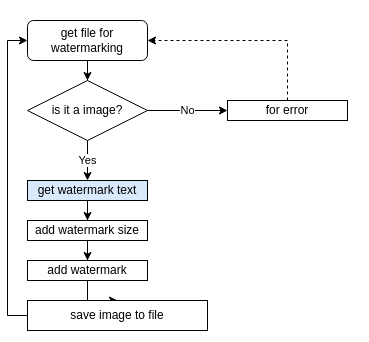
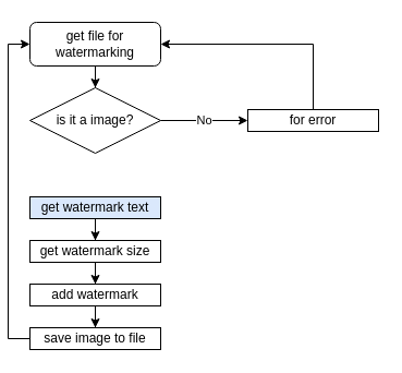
- <mxCell id="11" style="edgeStyle=orthogonalEdgeStyle;rounded=0;orthogonalLoop=1;jettySize=auto;html=1;entryX=1;entryY=0.5;entryDx=0;entryDy=0;exitX=0.5;exitY=0;exitDx=0;exitDy=0;dashed=1;" edge="1" parent="1" source="12" target="3"><mxGeometry relative="1" as="geometry" /></mxCell>
+ <mxCell id="11" style="edgeStyle=orthogonalEdgeStyle;rounded=0;orthogonalLoop=1;jettySize=auto;html=1;entryX=1;entryY=0.5;entryDx=0;entryDy=0;exitX=0.5;exitY=0;exitDx=0;exitDy=0;" edge="1" parent="1" source="12" target="3"><mxGeometry relative="1" as="geometry" /></mxCell>
- <mxCell id="4" value="Yes" style="edgeStyle=orthogonalEdgeStyle;rounded=0;orthogonalLoop=1;jettySize=auto;html=1;" edge="1" parent="1" source="6" target="8"><mxGeometry relative="1" as="geometry" /></mxCell>
- <mxCell id="10" value="add watermark size" style="whiteSpace=wrap;html=1;rounded=0;" vertex="1" parent="1"><mxGeometry x="20" y="220" width="120" height="20" as="geometry" /></mxCell>
+ <mxCell id="10" value="get watermark size" style="whiteSpace=wrap;html=1;rounded=0;" vertex="1" parent="1"><mxGeometry x="20" y="220" width="120" height="20" as="geometry" /></mxCell>
- <mxCell id="16" value="save image to file" style="whiteSpace=wrap;html=1;rounded=0;" vertex="1" parent="1"><mxGeometry x="20" y="300" width="180" height="30" as="geometry" /></mxCell>
+ <mxCell id="16" value="save image to file" style="whiteSpace=wrap;html=1;rounded=0;" vertex="1" parent="1"><mxGeometry x="20" y="300" width="120" height="20" as="geometry" /></mxCell>
